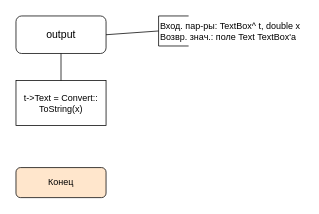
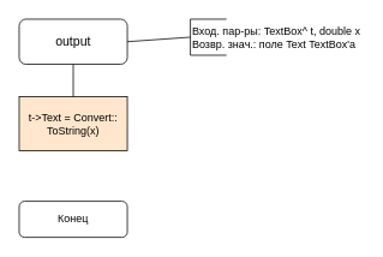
- <mxCell id="11" value="t-&amp;gt;Text = Convert::&lt;br&gt;ToString(x)" style="rounded=0;whiteSpace=wrap;html=1;" vertex="1" parent="1"><mxGeometry x="20.793" y="106.724" width="120" height="60" as="geometry" /></mxCell>
+ <mxCell id="11" value="t-&amp;gt;Text = Convert::&lt;br&gt;ToString(x)" style="rounded=0;whiteSpace=wrap;html=1;fillColor=#ffe6cc;" vertex="1" parent="1"><mxGeometry x="20.793" y="106.724" width="120" height="60" as="geometry" /></mxCell>
- <mxCell id="3" value="Конец" style="rounded=1;whiteSpace=wrap;html=1;fontSize=12;glass=0;strokeWidth=1;shadow=0;fillColor=#ffe6cc;" vertex="1" parent="1"><mxGeometry x="20.793" y="222.724" width="120" height="40" as="geometry" /></mxCell>
+ <mxCell id="3" value="Конец" style="rounded=1;whiteSpace=wrap;html=1;fontSize=12;glass=0;strokeWidth=1;shadow=0;" vertex="1" parent="1"><mxGeometry x="20.793" y="222.724" width="120" height="40" as="geometry" /></mxCell>
